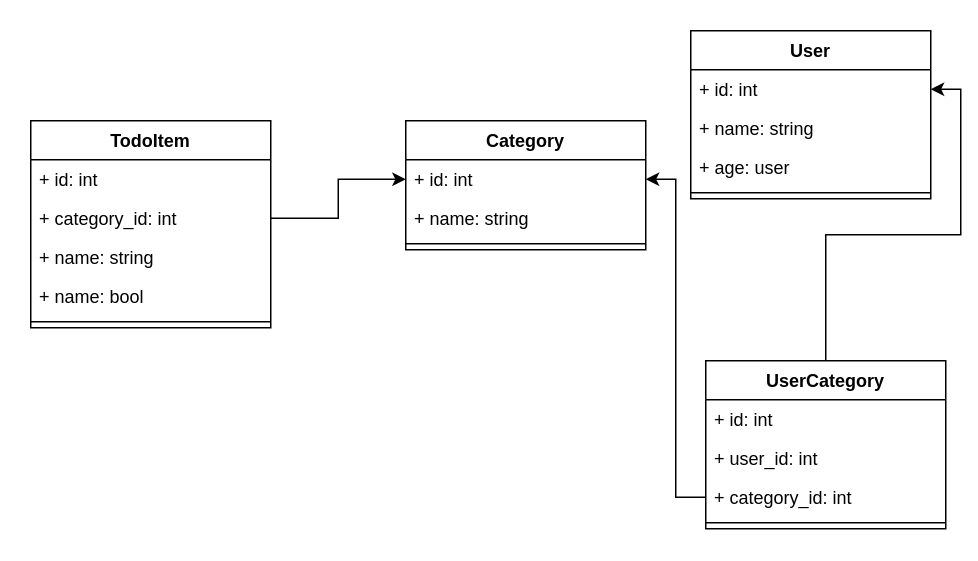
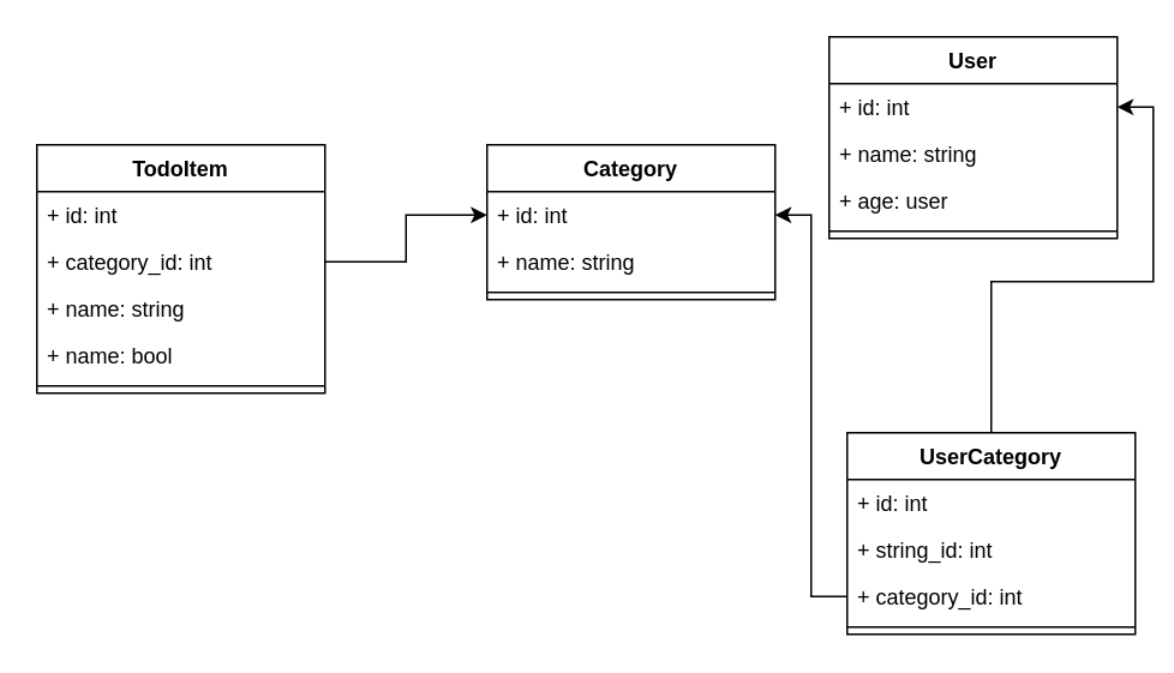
- <mxCell id="21" value="+ user_id: int" style="text;strokeColor=none;fillColor=none;align=left;verticalAlign=top;spacingLeft=4;spacingRight=4;overflow=hidden;rotatable=0;points=[[0,0.5],[1,0.5]];portConstraint=eastwest;" vertex="1" parent="19"><mxGeometry y="52" width="160" height="26" as="geometry" /></mxCell>
+ <mxCell id="21" value="+ string_id: int" style="text;strokeColor=none;fillColor=none;align=left;verticalAlign=top;spacingLeft=4;spacingRight=4;overflow=hidden;rotatable=0;points=[[0,0.5],[1,0.5]];portConstraint=eastwest;" vertex="1" parent="19"><mxGeometry y="52" width="160" height="26" as="geometry" /></mxCell>
